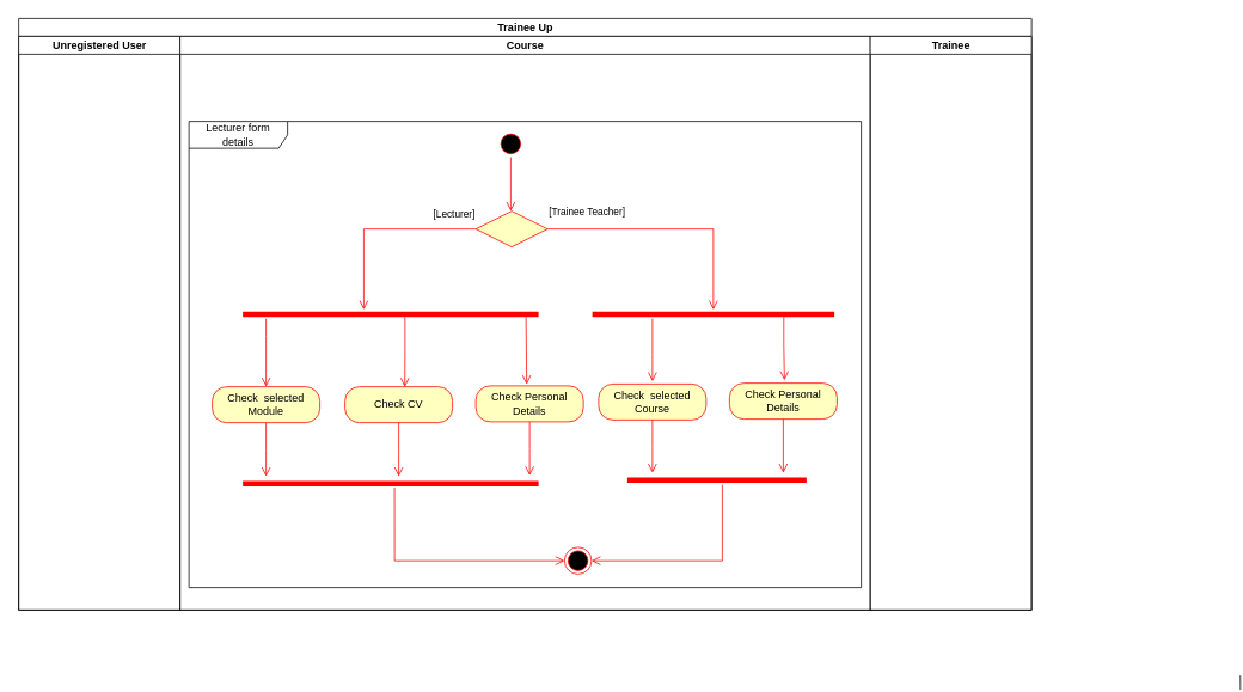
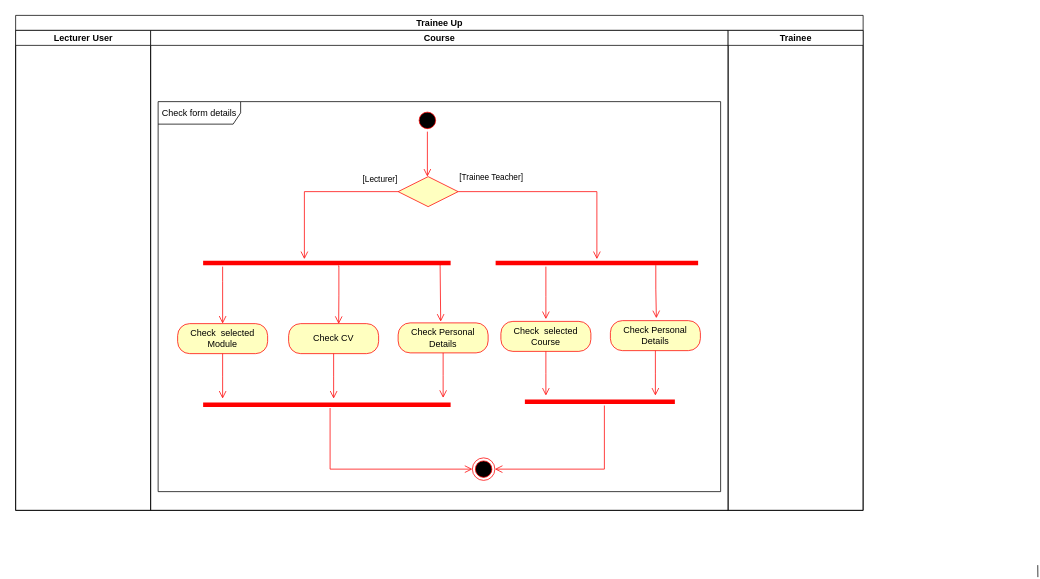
- <mxCell id="3" value="Unregistered User" style="swimlane;startSize=20;html=1;" vertex="1" parent="2"><mxGeometry y="20" width="180" height="640" as="geometry" /></mxCell>
+ <mxCell id="3" value="Lecturer User" style="swimlane;startSize=20;html=1;" vertex="1" parent="2"><mxGeometry y="20" width="180" height="640" as="geometry" /></mxCell>
- <mxCell id="32" value="Lecturer form details" style="shape=umlFrame;whiteSpace=wrap;html=1;pointerEvents=0;width=110;height=30;" vertex="1" parent="4"><mxGeometry x="10.0" y="95" width="750" height="520" as="geometry" /></mxCell>
+ <mxCell id="32" value="Check form details" style="shape=umlFrame;whiteSpace=wrap;html=1;pointerEvents=0;width=110;height=30;" vertex="1" parent="4"><mxGeometry x="10.0" y="95" width="750" height="520" as="geometry" /></mxCell>
